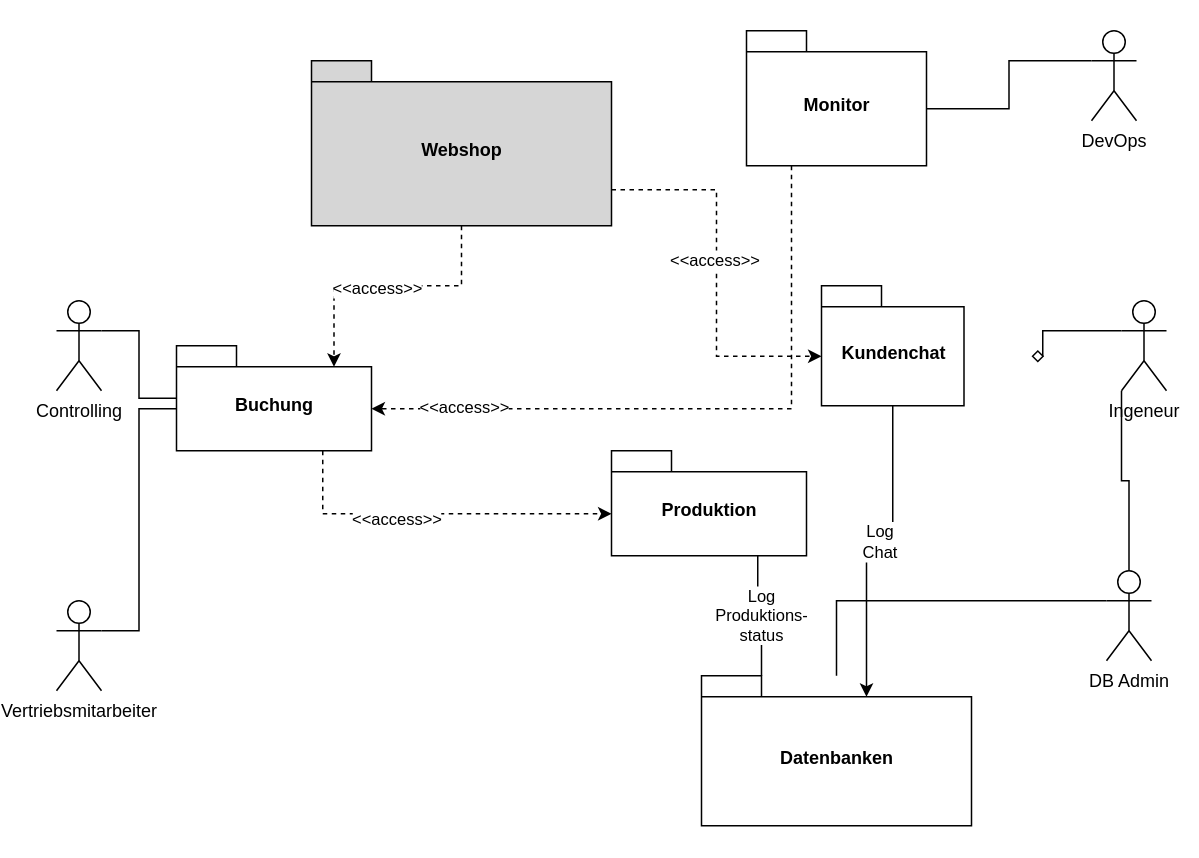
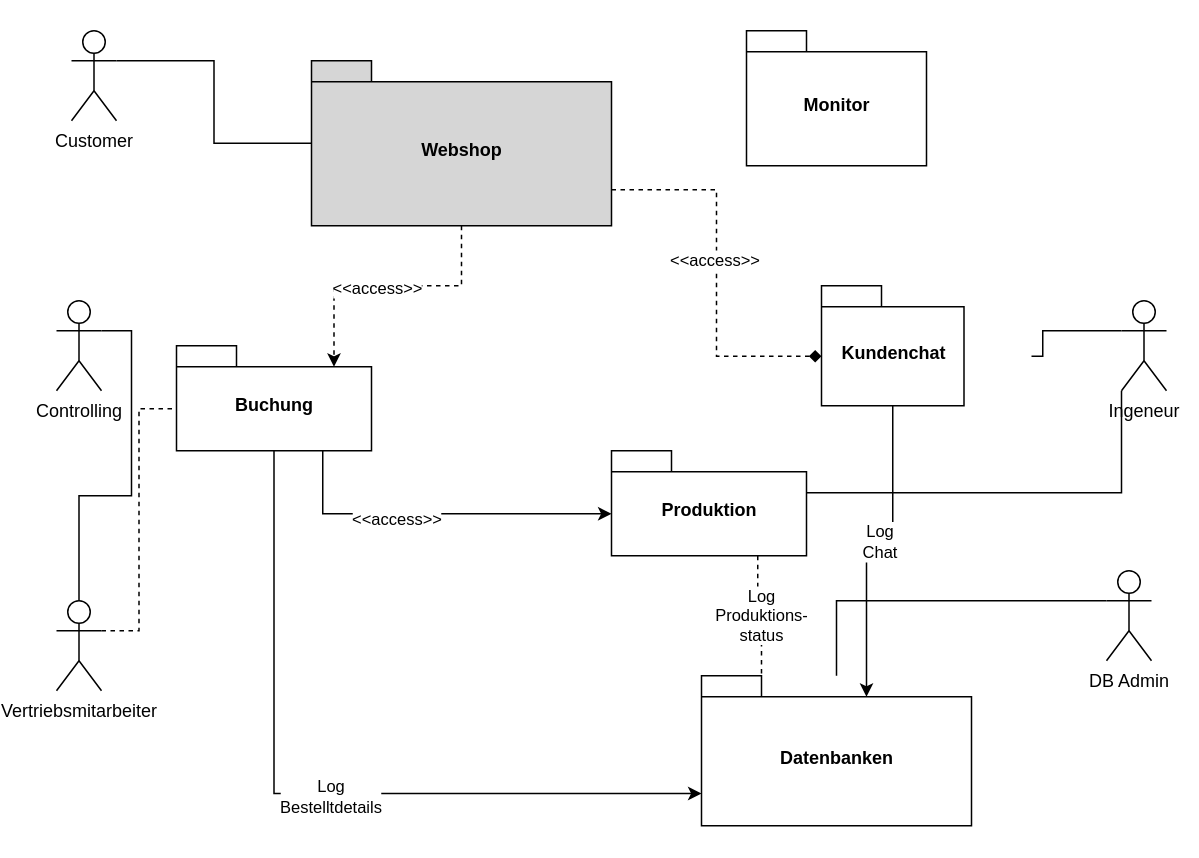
+ <mxCell id="3" value="Customer" style="shape=umlActor;verticalLabelPosition=bottom;verticalAlign=top;html=1;outlineConnect=0;" vertex="1" parent="1"><mxGeometry x="30" y="20" width="30" height="60" as="geometry" /></mxCell>
- <mxCell id="5" value="DevOps" style="shape=umlActor;verticalLabelPosition=bottom;verticalAlign=top;html=1;outlineConnect=0;" vertex="1" parent="1"><mxGeometry x="710" y="20" width="30" height="60" as="geometry" /></mxCell>
- <mxCell id="4" style="edgeStyle=orthogonalEdgeStyle;rounded=0;orthogonalLoop=1;jettySize=auto;html=1;exitX=0;exitY=0.333;exitDx=0;exitDy=0;exitPerimeter=0;entryX=0;entryY=0;entryDx=120;entryDy=52;entryPerimeter=0;endArrow=none;endFill=0;" edge="1" parent="1" source="5" target="20"><mxGeometry relative="1" as="geometry" /></mxCell>
+ <mxCell id="2" style="edgeStyle=orthogonalEdgeStyle;rounded=0;orthogonalLoop=1;jettySize=auto;html=1;exitX=1;exitY=0.333;exitDx=0;exitDy=0;exitPerimeter=0;endArrow=none;endFill=0;" edge="1" parent="1" source="3" target="17"><mxGeometry relative="1" as="geometry" /></mxCell>
- <mxCell id="6" style="edgeStyle=orthogonalEdgeStyle;rounded=0;orthogonalLoop=1;jettySize=auto;html=1;exitX=0;exitY=0.333;exitDx=0;exitDy=0;exitPerimeter=0;entryX=0;entryY=0;entryDx=140;entryDy=47;entryPerimeter=0;endArrow=diamond;endFill=0;" edge="1" parent="1" source="8" target="24"><mxGeometry relative="1" as="geometry" /></mxCell>
+ <mxCell id="6" style="edgeStyle=orthogonalEdgeStyle;rounded=0;orthogonalLoop=1;jettySize=auto;html=1;exitX=0;exitY=0.333;exitDx=0;exitDy=0;exitPerimeter=0;entryX=0;entryY=0;entryDx=140;entryDy=47;entryPerimeter=0;endArrow=none;endFill=0;" edge="1" parent="1" source="8" target="24"><mxGeometry relative="1" as="geometry" /></mxCell>
- <mxCell id="15" style="edgeStyle=orthogonalEdgeStyle;rounded=0;orthogonalLoop=1;jettySize=auto;html=1;exitX=0;exitY=0;exitDx=200;exitDy=86;exitPerimeter=0;entryX=0;entryY=0;entryDx=0;entryDy=47;entryPerimeter=0;dashed=1;" edge="1" parent="1" source="17" target="24"><mxGeometry relative="1" as="geometry" /></mxCell>
+ <mxCell id="15" style="edgeStyle=orthogonalEdgeStyle;rounded=0;orthogonalLoop=1;jettySize=auto;html=1;exitX=0;exitY=0;exitDx=200;exitDy=86;exitPerimeter=0;entryX=0;entryY=0;entryDx=0;entryDy=47;entryPerimeter=0;dashed=1;endArrow=diamond;" edge="1" parent="1" source="17" target="24"><mxGeometry relative="1" as="geometry" /></mxCell>
- <mxCell id="11" style="edgeStyle=orthogonalEdgeStyle;rounded=0;orthogonalLoop=1;jettySize=auto;html=1;exitX=1;exitY=0.333;exitDx=0;exitDy=0;exitPerimeter=0;endArrow=none;endFill=0;" edge="1" parent="1" source="12" target="29"><mxGeometry relative="1" as="geometry" /></mxCell>
+ <mxCell id="11" style="edgeStyle=orthogonalEdgeStyle;rounded=0;orthogonalLoop=1;jettySize=auto;html=1;exitX=1;exitY=0.333;exitDx=0;exitDy=0;exitPerimeter=0;endArrow=none;endFill=0;" edge="1" parent="1" source="12" target="31"><mxGeometry relative="1" as="geometry" /></mxCell>
- <mxCell id="18" style="edgeStyle=orthogonalEdgeStyle;rounded=0;orthogonalLoop=1;jettySize=auto;html=1;exitX=0.25;exitY=1;exitDx=0;exitDy=0;exitPerimeter=0;entryX=0;entryY=0;entryDx=130;entryDy=42;entryPerimeter=0;dashed=1;endArrow=classic;endFill=1;" edge="1" parent="1" source="20" target="29"><mxGeometry relative="1" as="geometry" /></mxCell>
- <mxCell id="19" value="&amp;lt;&amp;lt;access&amp;gt;&amp;gt;" style="edgeLabel;html=1;align=center;verticalAlign=middle;resizable=0;points=[];" vertex="1" connectable="0" parent="18"><mxGeometry x="0.251" y="-1" relative="1" as="geometry"><mxPoint x="-105" y="-1" as="offset" /></mxGeometry></mxCell>
- <mxCell id="27" style="edgeStyle=orthogonalEdgeStyle;rounded=0;orthogonalLoop=1;jettySize=auto;html=1;exitX=0.75;exitY=1;exitDx=0;exitDy=0;exitPerimeter=0;entryX=0;entryY=0;entryDx=0;entryDy=42;entryPerimeter=0;dashed=1;endArrow=classic;endFill=1;" edge="1" parent="1" source="29" target="34"><mxGeometry relative="1" as="geometry" /></mxCell>
+ <mxCell id="27" style="edgeStyle=orthogonalEdgeStyle;rounded=0;orthogonalLoop=1;jettySize=auto;html=1;exitX=0.75;exitY=1;exitDx=0;exitDy=0;exitPerimeter=0;entryX=0;entryY=0;entryDx=0;entryDy=42;entryPerimeter=0;dashed=0;endArrow=classic;endFill=1;" edge="1" parent="1" source="29" target="34"><mxGeometry relative="1" as="geometry" /></mxCell>
- <mxCell id="30" style="edgeStyle=orthogonalEdgeStyle;rounded=0;orthogonalLoop=1;jettySize=auto;html=1;exitX=1;exitY=0.333;exitDx=0;exitDy=0;exitPerimeter=0;entryX=0;entryY=0;entryDx=0;entryDy=42;entryPerimeter=0;endArrow=none;endFill=0;" edge="1" parent="1" source="31" target="29"><mxGeometry relative="1" as="geometry" /></mxCell>
+ <mxCell id="30" style="edgeStyle=orthogonalEdgeStyle;rounded=0;orthogonalLoop=1;jettySize=auto;html=1;exitX=1;exitY=0.333;exitDx=0;exitDy=0;exitPerimeter=0;entryX=0;entryY=0;entryDx=0;entryDy=42;entryPerimeter=0;endArrow=none;endFill=0;dashed=1;" edge="1" parent="1" source="31" target="29"><mxGeometry relative="1" as="geometry" /></mxCell>
- <mxCell id="7" style="edgeStyle=orthogonalEdgeStyle;rounded=0;orthogonalLoop=1;jettySize=auto;html=1;exitX=0;exitY=1;exitDx=0;exitDy=0;exitPerimeter=0;endArrow=none;endFill=0;" edge="1" parent="1" source="8" target="10"><mxGeometry relative="1" as="geometry" /></mxCell>
+ <mxCell id="7" style="edgeStyle=orthogonalEdgeStyle;rounded=0;orthogonalLoop=1;jettySize=auto;html=1;exitX=0;exitY=1;exitDx=0;exitDy=0;exitPerimeter=0;entryX=0;entryY=0;entryDx=130;entryDy=28;entryPerimeter=0;endArrow=none;endFill=0;" edge="1" parent="1" source="8" target="34"><mxGeometry relative="1" as="geometry" /></mxCell>
+ <mxCell id="25" style="edgeStyle=orthogonalEdgeStyle;rounded=0;orthogonalLoop=1;jettySize=auto;html=1;exitX=0.5;exitY=1;exitDx=0;exitDy=0;exitPerimeter=0;entryX=0;entryY=0;entryDx=0;entryDy=78.5;entryPerimeter=0;" edge="1" parent="1" source="29" target="21"><mxGeometry relative="1" as="geometry" /></mxCell>
+ <mxCell id="26" value="Log&lt;br&gt;Bestelltdetails" style="edgeLabel;html=1;align=center;verticalAlign=middle;resizable=0;points=[];" vertex="1" connectable="0" parent="25"><mxGeometry x="0.036" y="-1" relative="1" as="geometry"><mxPoint y="1" as="offset" /></mxGeometry></mxCell>
- <mxCell id="32" style="edgeStyle=orthogonalEdgeStyle;rounded=0;orthogonalLoop=1;jettySize=auto;html=1;exitX=0.75;exitY=1;exitDx=0;exitDy=0;exitPerimeter=0;entryX=0;entryY=0;entryDx=40;entryDy=0;entryPerimeter=0;endArrow=none;endFill=0;" edge="1" parent="1" source="34" target="21"><mxGeometry relative="1" as="geometry" /></mxCell>
+ <mxCell id="32" style="edgeStyle=orthogonalEdgeStyle;rounded=0;orthogonalLoop=1;jettySize=auto;html=1;exitX=0.75;exitY=1;exitDx=0;exitDy=0;exitPerimeter=0;entryX=0;entryY=0;entryDx=40;entryDy=0;entryPerimeter=0;endArrow=none;endFill=0;dashed=1;" edge="1" parent="1" source="34" target="21"><mxGeometry relative="1" as="geometry" /></mxCell>
